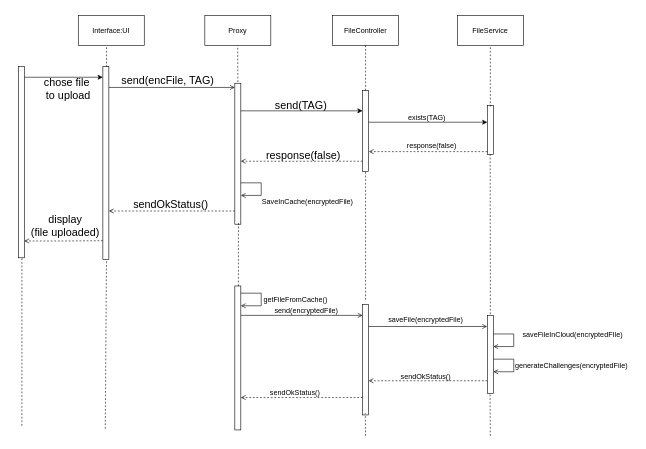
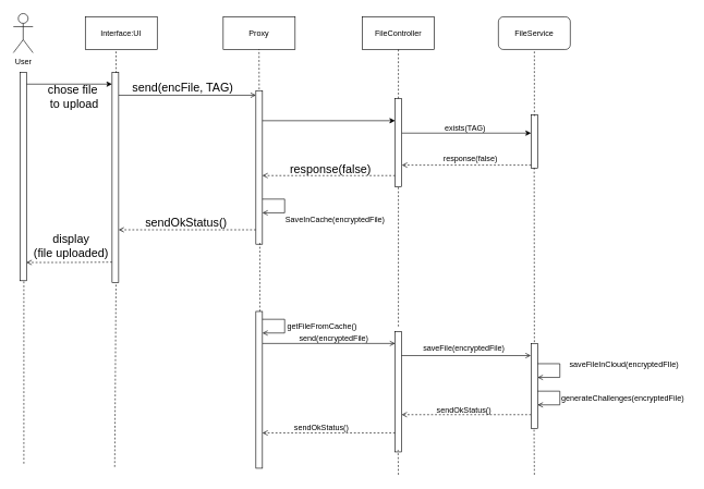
+ <mxCell id="2" value="User&lt;br&gt;" style="shape=umlActor;verticalLabelPosition=bottom;verticalAlign=top;html=1;" parent="1" vertex="1"><mxGeometry x="20" y="20" width="30" height="60" as="geometry" /></mxCell>
- <mxCell id="6" value="FileService" style="html=1;whiteSpace=wrap;" parent="1" vertex="1"><mxGeometry x="762" y="25" width="110" height="50" as="geometry" /></mxCell>
+ <mxCell id="6" value="FileService" style="html=1;whiteSpace=wrap;rounded=1;" parent="1" vertex="1"><mxGeometry x="762" y="25" width="110" height="50" as="geometry" /></mxCell>
- <mxCell id="20" value="&lt;font style=&quot;font-size: 18px;&quot;&gt;send(TAG)&lt;/font&gt;" style="text;html=1;align=center;verticalAlign=middle;resizable=0;points=[];autosize=1;strokeColor=none;fillColor=none;" parent="1" vertex="1"><mxGeometry x="448" y="158" width="105" height="34" as="geometry" /></mxCell>
